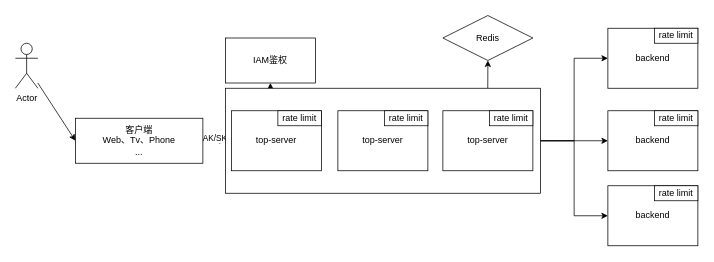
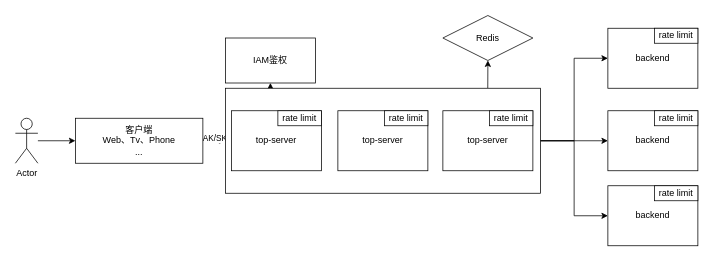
- <mxCell id="5" value="Actor" style="shape=umlActor;verticalLabelPosition=bottom;verticalAlign=top;html=1;outlineConnect=0;" vertex="1" parent="1"><mxGeometry x="20" y="57" width="30" height="60" as="geometry" /></mxCell>
+ <mxCell id="5" value="Actor" style="shape=umlActor;verticalLabelPosition=bottom;verticalAlign=top;html=1;outlineConnect=0;" vertex="1" parent="1"><mxGeometry x="20" y="157" width="30" height="60" as="geometry" /></mxCell>
